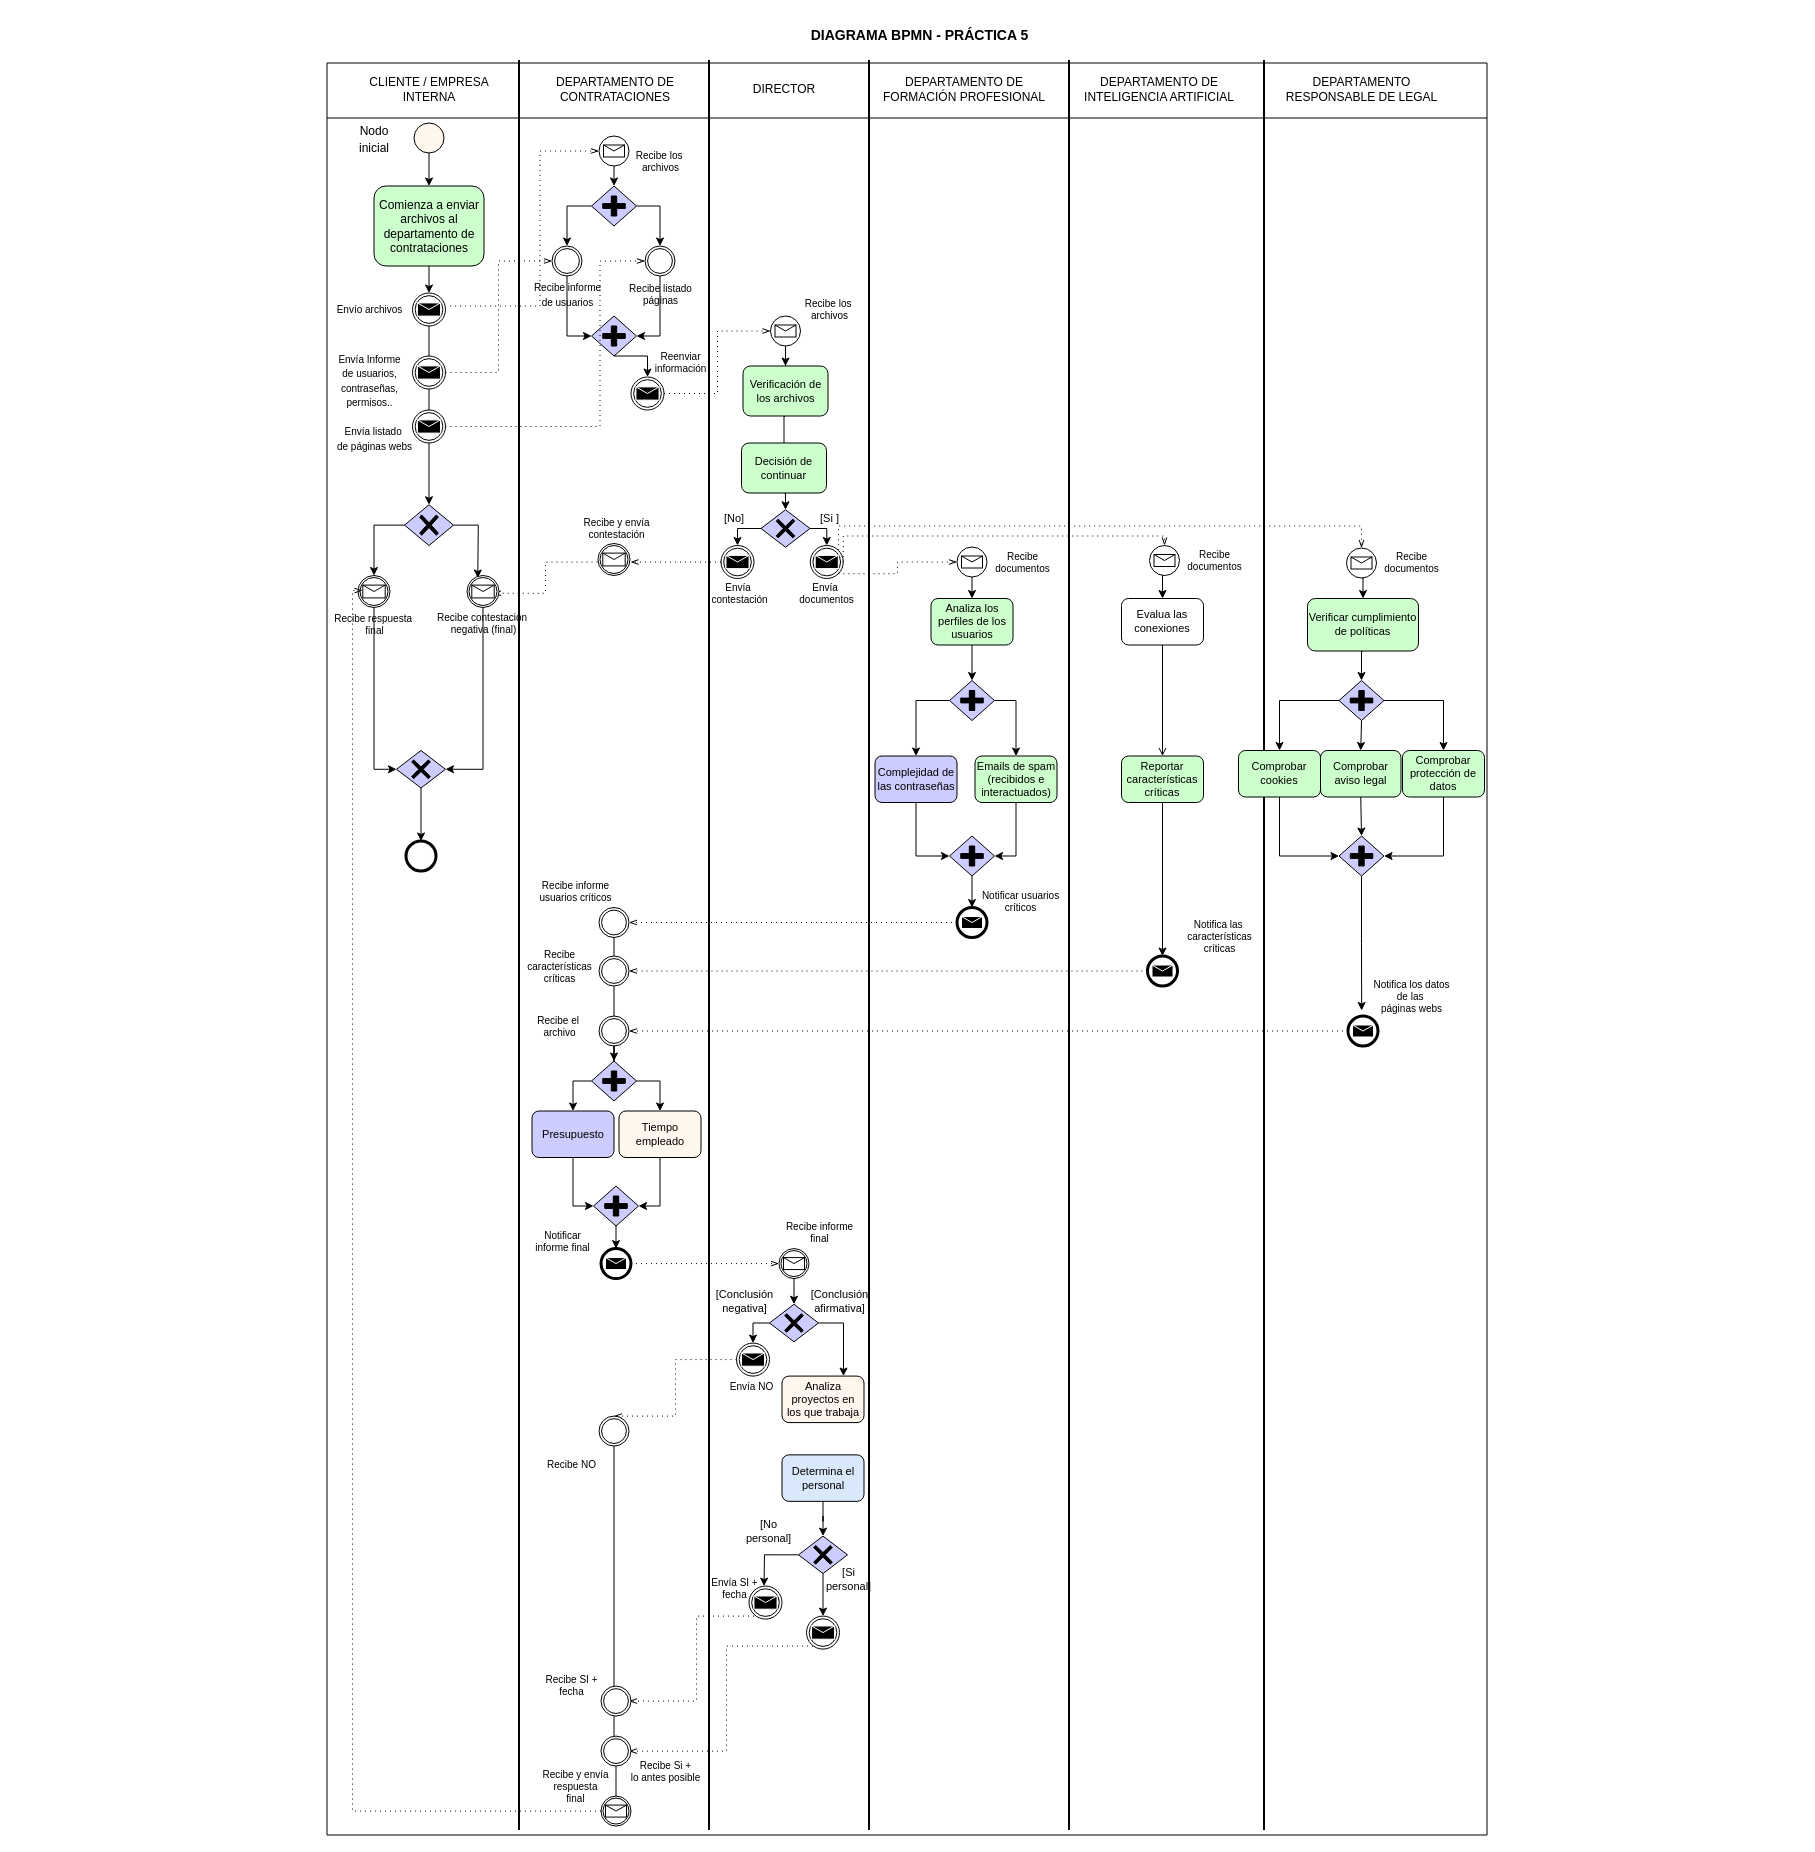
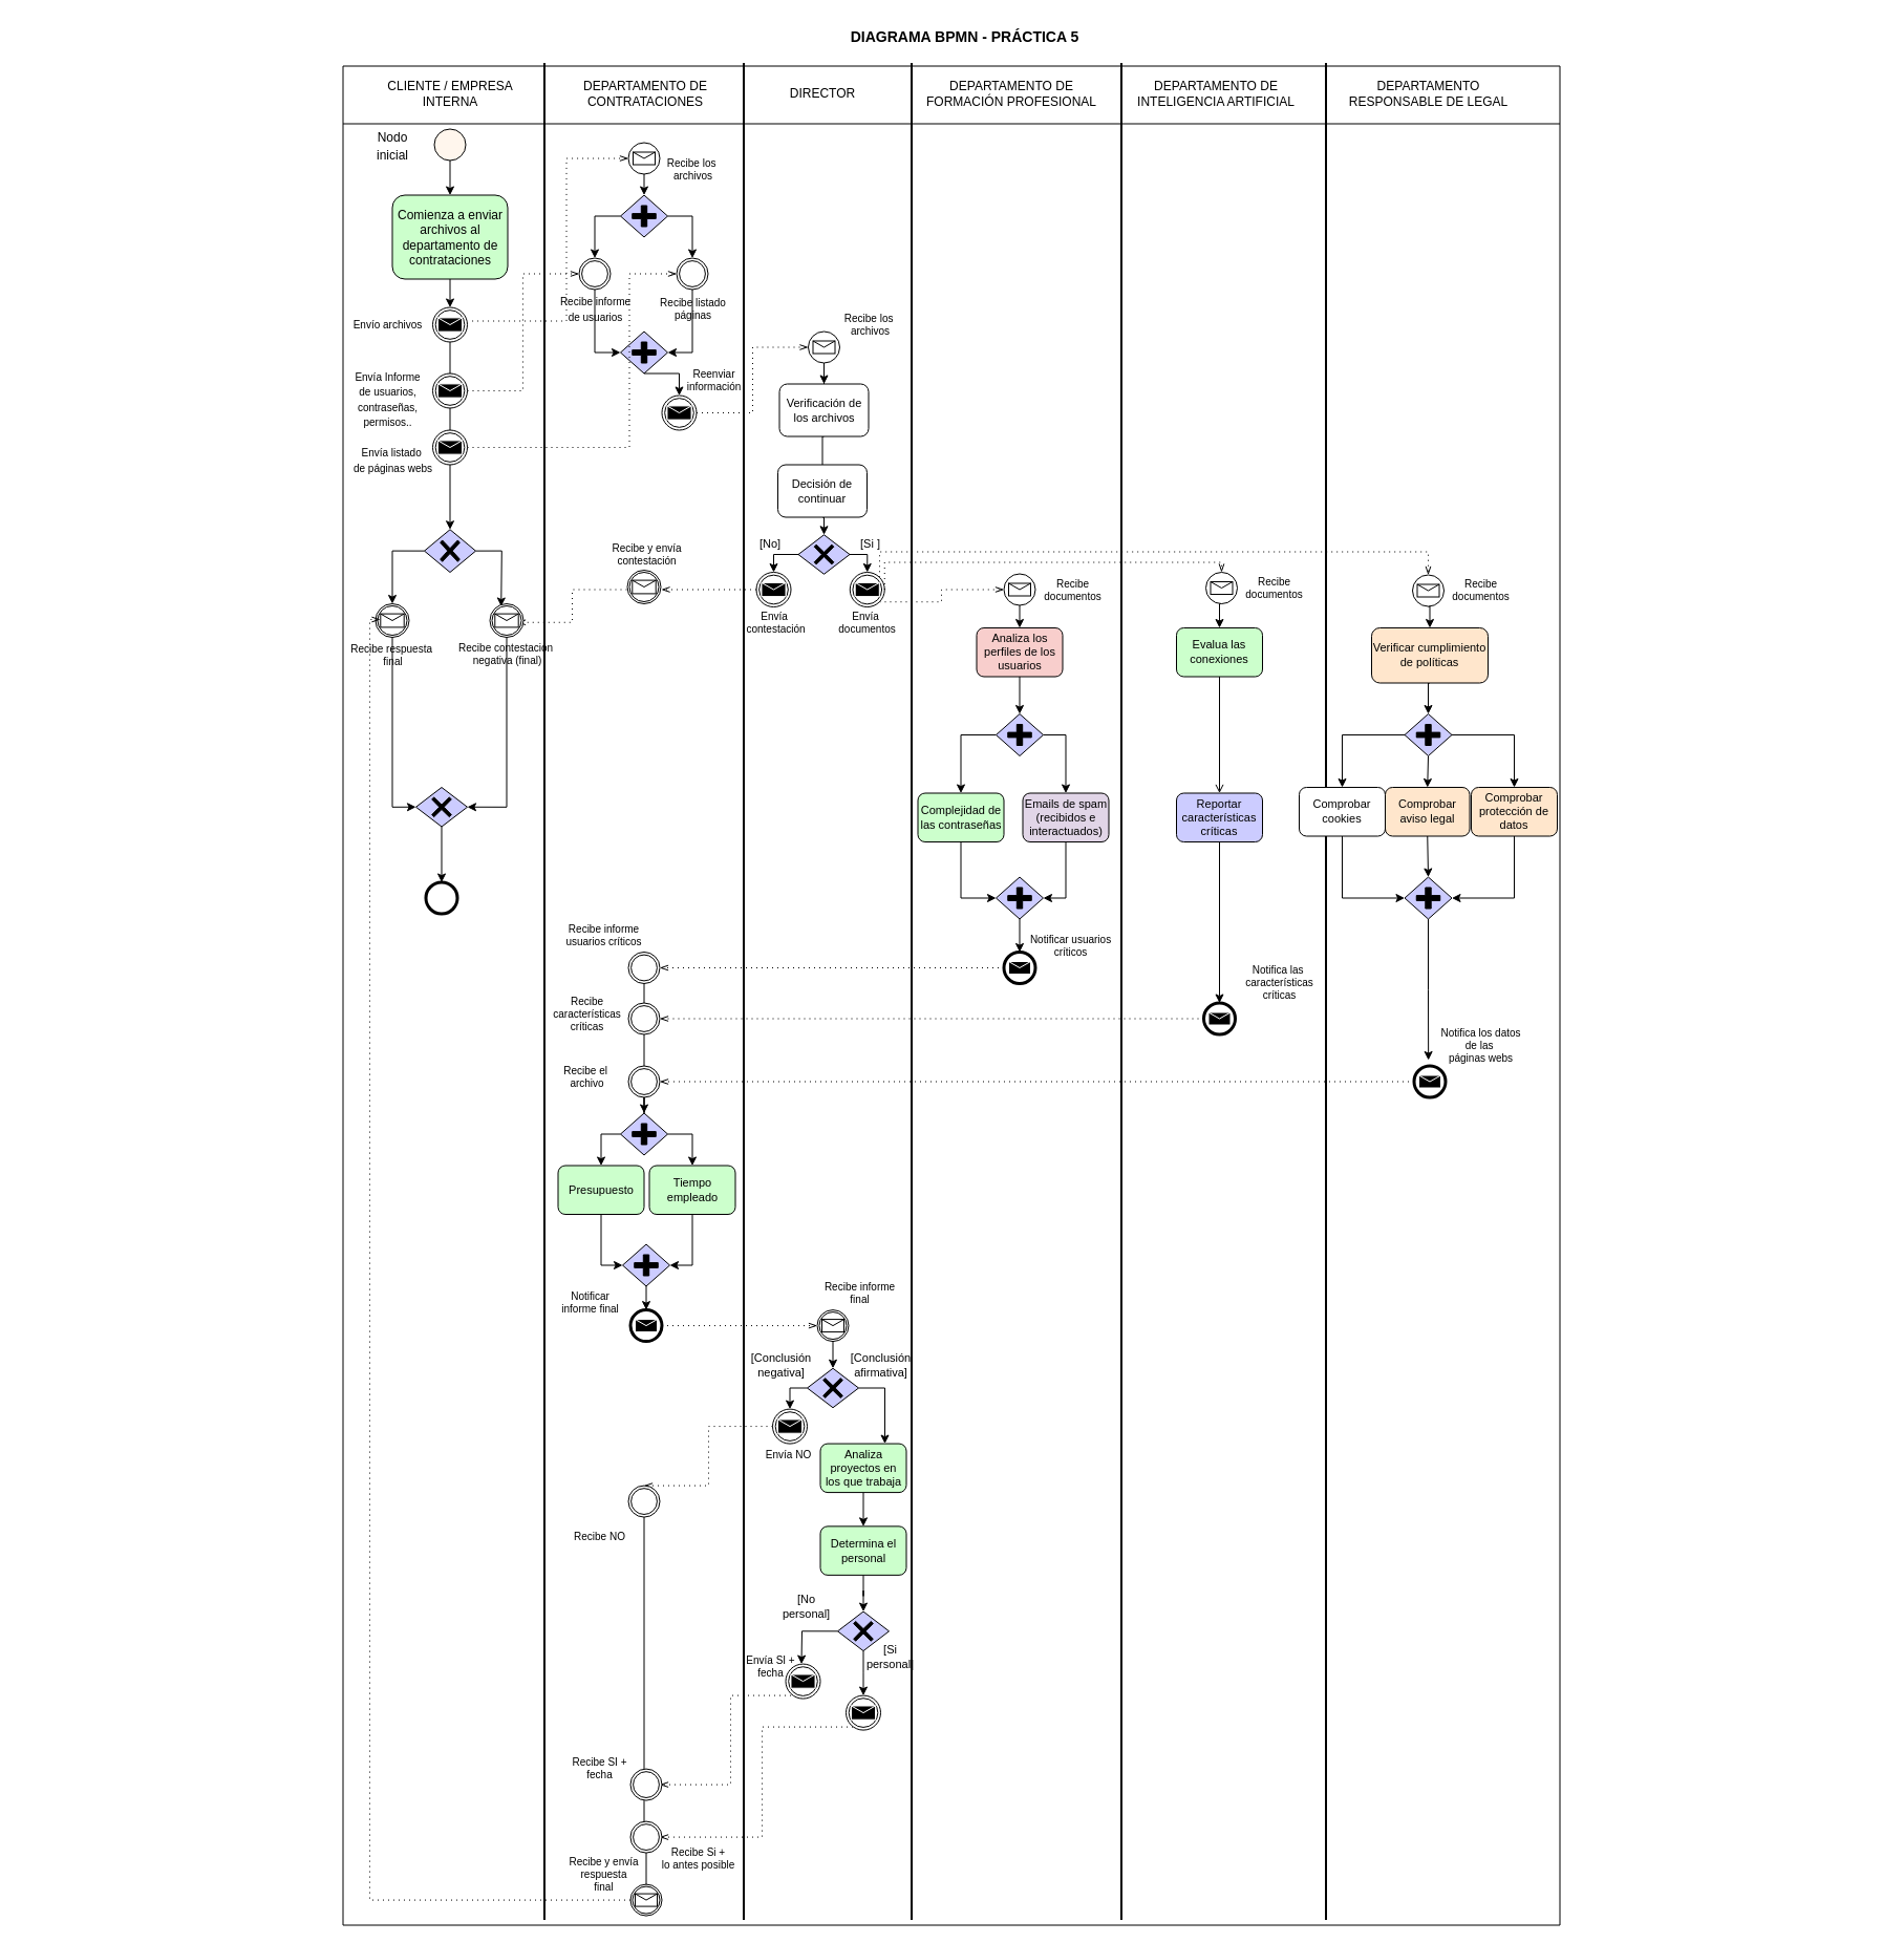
- <mxCell id="77" value="Verificación de los archivos" style="rounded=1;whiteSpace=wrap;html=1;fontSize=11;fillColor=#CCFFCC;" parent="3" vertex="1"><mxGeometry x="722" y="-3" width="85" height="50" as="geometry" /></mxCell>
+ <mxCell id="77" value="Verificación de los archivos" style="rounded=1;whiteSpace=wrap;html=1;fontSize=11;fillColor=#ffffff;" parent="3" vertex="1"><mxGeometry x="722" y="-3" width="85" height="50" as="geometry" /></mxCell>
- <mxCell id="79" value="Decisión de continuar" style="rounded=1;whiteSpace=wrap;html=1;fontSize=11;fillColor=#CCFFCC;" parent="3" vertex="1"><mxGeometry x="720.5" y="74" width="85" height="50" as="geometry" /></mxCell>
+ <mxCell id="79" value="Decisión de continuar" style="rounded=1;whiteSpace=wrap;html=1;fontSize=11;fillColor=#ffffff;" parent="3" vertex="1"><mxGeometry x="720.5" y="74" width="85" height="50" as="geometry" /></mxCell>
- <mxCell id="23" value="Analiza los perfiles de los usuarios" style="rounded=1;whiteSpace=wrap;html=1;fontSize=11;fillColor=#CCFFCC;" parent="3" vertex="1"><mxGeometry x="910" y="229.5" width="82" height="46.5" as="geometry" /></mxCell>
+ <mxCell id="23" value="Analiza los perfiles de los usuarios" style="rounded=1;whiteSpace=wrap;html=1;fontSize=11;fillColor=#f8cecc;" parent="3" vertex="1"><mxGeometry x="910" y="229.5" width="82" height="46.5" as="geometry" /></mxCell>
- <mxCell id="31" value="Evalua las conexiones" style="rounded=1;whiteSpace=wrap;html=1;fontSize=11;fillColor=#ffffff;" parent="3" vertex="1"><mxGeometry x="1100.5" y="229.5" width="82" height="46.5" as="geometry" /></mxCell>
+ <mxCell id="31" value="Evalua las conexiones" style="rounded=1;whiteSpace=wrap;html=1;fontSize=11;fillColor=#CCFFCC;" parent="3" vertex="1"><mxGeometry x="1100.5" y="229.5" width="82" height="46.5" as="geometry" /></mxCell>
- <mxCell id="29" value="Verificar cumplimiento de políticas" style="rounded=1;whiteSpace=wrap;html=1;fontSize=11;fillColor=#CCFFCC;" parent="3" vertex="1"><mxGeometry x="1286.5" y="229.5" width="111" height="52.5" as="geometry" /></mxCell>
+ <mxCell id="29" value="Verificar cumplimiento de políticas" style="rounded=1;whiteSpace=wrap;html=1;fontSize=11;fillColor=#ffe6cc;" parent="3" vertex="1"><mxGeometry x="1286.5" y="229.5" width="111" height="52.5" as="geometry" /></mxCell>
- <mxCell id="184" value="Comprobar cookies" style="rounded=1;whiteSpace=wrap;html=1;fontSize=11;fillColor=#CCFFCC;" parent="3" vertex="1"><mxGeometry x="1217.5" y="381.5" width="82" height="46.5" as="geometry" /></mxCell>
+ <mxCell id="184" value="Comprobar cookies" style="rounded=1;whiteSpace=wrap;html=1;fontSize=11;fillColor=#ffffff;" parent="3" vertex="1"><mxGeometry x="1217.5" y="381.5" width="82" height="46.5" as="geometry" /></mxCell>
- <mxCell id="182" value="Comprobar aviso legal" style="rounded=1;whiteSpace=wrap;html=1;fontSize=11;fillColor=#CCFFCC;" parent="3" vertex="1"><mxGeometry x="1299.5" y="381.5" width="80.5" height="46.5" as="geometry" /></mxCell>
+ <mxCell id="182" value="Comprobar aviso legal" style="rounded=1;whiteSpace=wrap;html=1;fontSize=11;fillColor=#ffe6cc;" parent="3" vertex="1"><mxGeometry x="1299.5" y="381.5" width="80.5" height="46.5" as="geometry" /></mxCell>
- <mxCell id="180" value="Comprobar protección de datos" style="rounded=1;whiteSpace=wrap;html=1;fontSize=11;fillColor=#CCFFCC;" parent="3" vertex="1"><mxGeometry x="1381.5" y="381.5" width="82" height="46.5" as="geometry" /></mxCell>
+ <mxCell id="180" value="Comprobar protección de datos" style="rounded=1;whiteSpace=wrap;html=1;fontSize=11;fillColor=#ffe6cc;" parent="3" vertex="1"><mxGeometry x="1381.5" y="381.5" width="82" height="46.5" as="geometry" /></mxCell>
- <mxCell id="25" value="Complejidad de las contraseñas" style="rounded=1;whiteSpace=wrap;html=1;fontSize=11;fillColor=#ccccff;" parent="3" vertex="1"><mxGeometry x="854" y="387" width="82" height="46.5" as="geometry" /></mxCell>
+ <mxCell id="25" value="Complejidad de las contraseñas" style="rounded=1;whiteSpace=wrap;html=1;fontSize=11;fillColor=#CCFFCC;" parent="3" vertex="1"><mxGeometry x="854" y="387" width="82" height="46.5" as="geometry" /></mxCell>
- <mxCell id="27" value="Emails de spam (recibidos e interactuados)" style="rounded=1;whiteSpace=wrap;html=1;fontSize=11;fillColor=#CCFFCC;" parent="3" vertex="1"><mxGeometry x="954" y="387" width="82" height="46.5" as="geometry" /></mxCell>
+ <mxCell id="27" value="Emails de spam (recibidos e interactuados)" style="rounded=1;whiteSpace=wrap;html=1;fontSize=11;fillColor=#e1d5e7;" parent="3" vertex="1"><mxGeometry x="954" y="387" width="82" height="46.5" as="geometry" /></mxCell>
- <mxCell id="186" value="Reportar características críticas" style="rounded=1;whiteSpace=wrap;html=1;fontSize=11;fillColor=#CCFFCC;" parent="3" vertex="1"><mxGeometry x="1100.5" y="387" width="82" height="46.5" as="geometry" /></mxCell>
+ <mxCell id="186" value="Reportar características críticas" style="rounded=1;whiteSpace=wrap;html=1;fontSize=11;fillColor=#ccccff;" parent="3" vertex="1"><mxGeometry x="1100.5" y="387" width="82" height="46.5" as="geometry" /></mxCell>
- <mxCell id="33" value="Presupuesto" style="rounded=1;whiteSpace=wrap;html=1;fontSize=11;fillColor=#ccccff;" parent="3" vertex="1"><mxGeometry x="511" y="742" width="82" height="46.5" as="geometry" /></mxCell>
+ <mxCell id="33" value="Presupuesto" style="rounded=1;whiteSpace=wrap;html=1;fontSize=11;fillColor=#CCFFCC;" parent="3" vertex="1"><mxGeometry x="511" y="742" width="82" height="46.5" as="geometry" /></mxCell>
- <mxCell id="35" value="Tiempo empleado" style="rounded=1;whiteSpace=wrap;html=1;fontSize=11;fillColor=#fff6ed;" parent="3" vertex="1"><mxGeometry x="598" y="742" width="82" height="46.5" as="geometry" /></mxCell>
+ <mxCell id="35" value="Tiempo empleado" style="rounded=1;whiteSpace=wrap;html=1;fontSize=11;fillColor=#CCFFCC;" parent="3" vertex="1"><mxGeometry x="598" y="742" width="82" height="46.5" as="geometry" /></mxCell>
- <mxCell id="38" value="Analiza proyectos en los que trabaja" style="rounded=1;whiteSpace=wrap;html=1;fontSize=11;fillColor=#fff6ed;" parent="3" vertex="1"><mxGeometry x="761" y="1007.08" width="82" height="46.5" as="geometry" /></mxCell>
+ <mxCell id="38" value="Analiza proyectos en los que trabaja" style="rounded=1;whiteSpace=wrap;html=1;fontSize=11;fillColor=#CCFFCC;" parent="3" vertex="1"><mxGeometry x="761" y="1007.08" width="82" height="46.5" as="geometry" /></mxCell>
+ <mxCell id="37" style="edgeStyle=orthogonalEdgeStyle;rounded=0;orthogonalLoop=1;jettySize=auto;html=1;exitX=0.5;exitY=1;exitDx=0;exitDy=0;entryX=0.5;entryY=0;entryDx=0;entryDy=0;fontSize=11;" parent="3" source="38" target="40" edge="1"><mxGeometry relative="1" as="geometry" /></mxCell>
- <mxCell id="40" value="Determina el personal" style="rounded=1;whiteSpace=wrap;html=1;fontSize=11;fillColor=#dae8fc;" parent="3" vertex="1"><mxGeometry x="761" y="1085.87" width="82" height="46.5" as="geometry" /></mxCell>
+ <mxCell id="40" value="Determina el personal" style="rounded=1;whiteSpace=wrap;html=1;fontSize=11;fillColor=#CCFFCC;" parent="3" vertex="1"><mxGeometry x="761" y="1085.87" width="82" height="46.5" as="geometry" /></mxCell>
